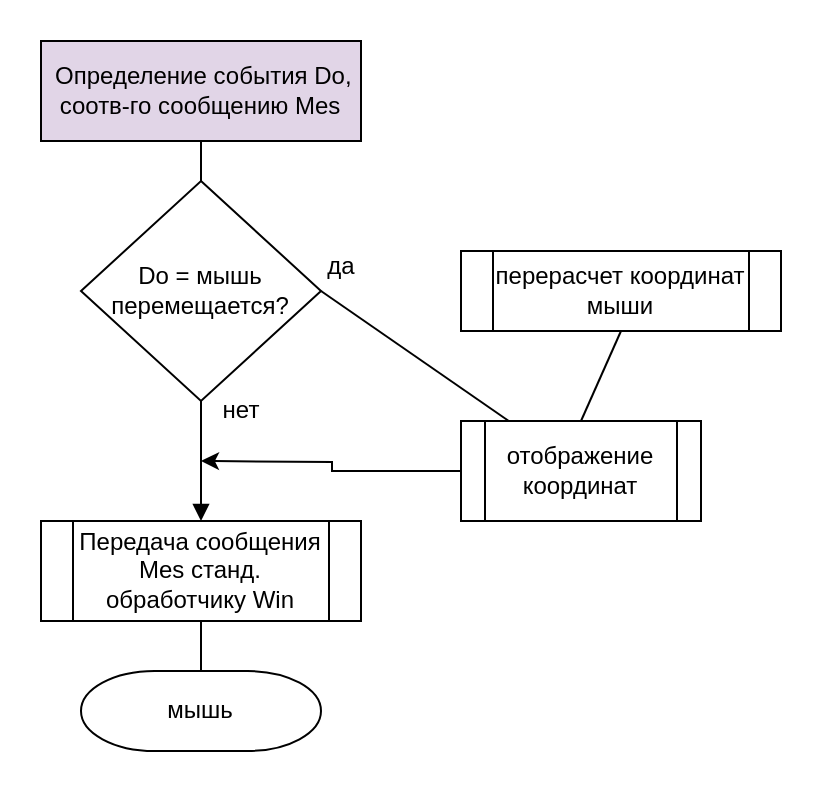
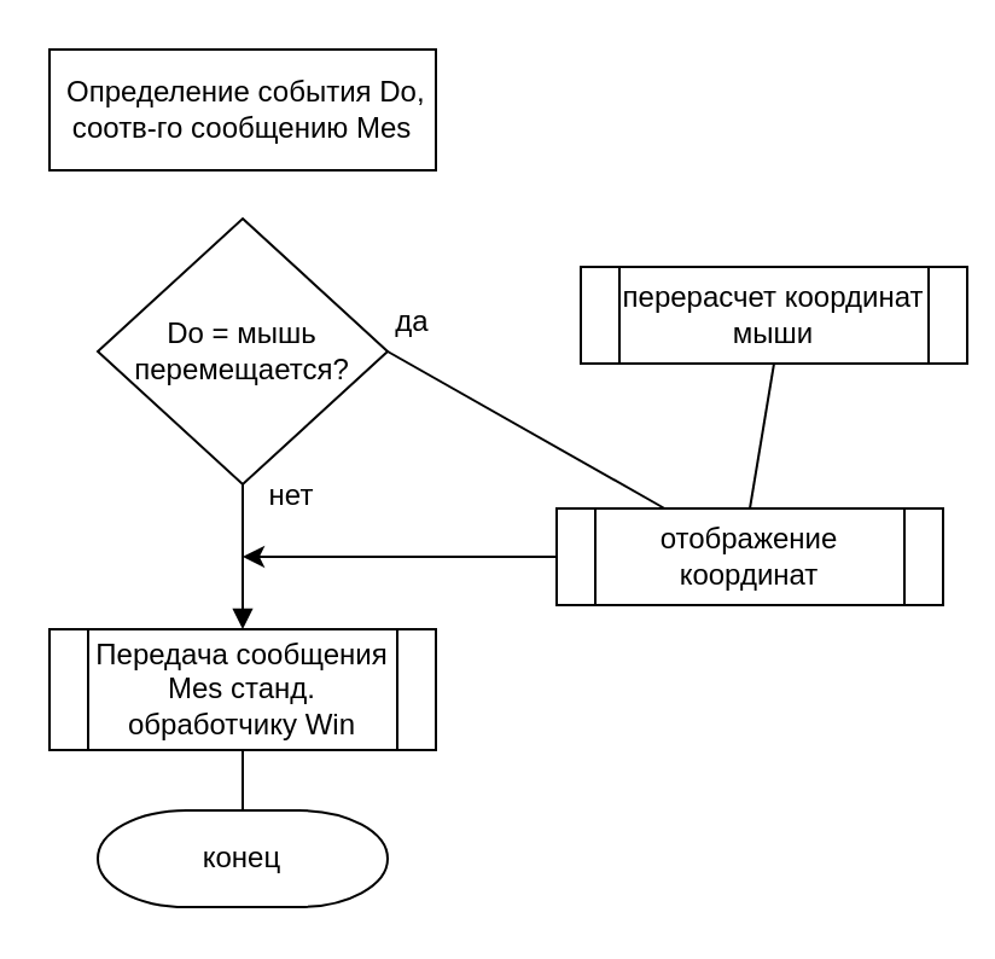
- <mxCell id="3" value="&amp;nbsp;Определение события Do, &lt;br/&gt;соотв-го сообщению Mes" style="rounded=0;whiteSpace=wrap;html=1;fillColor=#e1d5e7;" vertex="1" parent="1"><mxGeometry x="20" y="20" width="160" height="50" as="geometry" /></mxCell>
+ <mxCell id="3" value="&amp;nbsp;Определение события Do, &lt;br/&gt;соотв-го сообщению Mes" style="rounded=0;whiteSpace=wrap;html=1;" vertex="1" parent="1"><mxGeometry x="20" y="20" width="160" height="50" as="geometry" /></mxCell>
- <mxCell id="9" value="" style="endArrow=none;html=1;rounded=0;exitX=0.5;exitY=0;exitDx=0;exitDy=0;exitPerimeter=0;entryX=0.5;entryY=1;entryDx=0;entryDy=0;" edge="1" parent="1" source="4" target="3"><mxGeometry width="50" height="50" relative="1" as="geometry"><mxPoint x="-100" y="160" as="sourcePoint" /><mxPoint x="-50" y="110" as="targetPoint" /></mxGeometry></mxCell>
- <mxCell id="6" value="перерасчет координат мыши" style="shape=process;whiteSpace=wrap;html=1;backgroundOutline=1;" vertex="1" parent="1"><mxGeometry x="230" y="125" width="160" height="40" as="geometry" /></mxCell>
+ <mxCell id="6" value="перерасчет координат мыши" style="shape=process;whiteSpace=wrap;html=1;backgroundOutline=1;" vertex="1" parent="1"><mxGeometry x="240" y="110" width="160" height="40" as="geometry" /></mxCell>
- <mxCell id="8" value="отображение координат" style="shape=process;whiteSpace=wrap;html=1;backgroundOutline=1;" vertex="1" parent="1"><mxGeometry x="230" y="210" width="120" height="50" as="geometry" /></mxCell>
+ <mxCell id="8" value="отображение координат" style="shape=process;whiteSpace=wrap;html=1;backgroundOutline=1;" vertex="1" parent="1"><mxGeometry x="230" y="210" width="160" height="40" as="geometry" /></mxCell>
- <mxCell id="2" value="мышь" style="strokeWidth=1;html=1;shape=mxgraph.flowchart.terminator;whiteSpace=wrap;" vertex="1" parent="1"><mxGeometry x="40" y="335" width="120" height="40" as="geometry" /></mxCell>
+ <mxCell id="2" value="конец" style="strokeWidth=1;html=1;shape=mxgraph.flowchart.terminator;whiteSpace=wrap;" vertex="1" parent="1"><mxGeometry x="40" y="335" width="120" height="40" as="geometry" /></mxCell>
